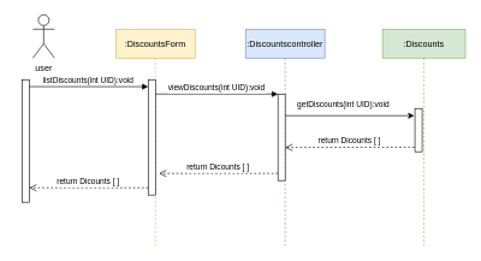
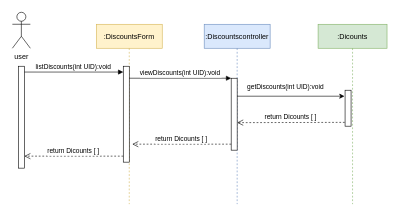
- <mxCell id="9" value="user" style="shape=umlActor;verticalLabelPosition=bottom;verticalAlign=top;html=1;outlineConnect=0;" vertex="1" parent="1"><mxGeometry x="45" y="20" width="30" height="60" as="geometry" /></mxCell>
+ <mxCell id="9" value="user" style="shape=umlActor;verticalLabelPosition=bottom;verticalAlign=top;html=1;outlineConnect=0;" vertex="1" parent="1"><mxGeometry x="20" y="20" width="30" height="60" as="geometry" /></mxCell>
- <mxCell id="10" value=":Discounts" style="shape=umlLifeline;perimeter=lifelinePerimeter;container=1;collapsible=0;recursiveResize=0;rounded=0;shadow=0;strokeWidth=1;fillColor=#d5e8d4;strokeColor=#82b366;" vertex="1" parent="1"><mxGeometry x="530" y="40" width="115" height="300" as="geometry" /></mxCell>
+ <mxCell id="10" value=":Dicounts" style="shape=umlLifeline;perimeter=lifelinePerimeter;container=1;collapsible=0;recursiveResize=0;rounded=0;shadow=0;strokeWidth=1;fillColor=#d5e8d4;strokeColor=#82b366;" vertex="1" parent="1"><mxGeometry x="530" y="40" width="115" height="300" as="geometry" /></mxCell>
